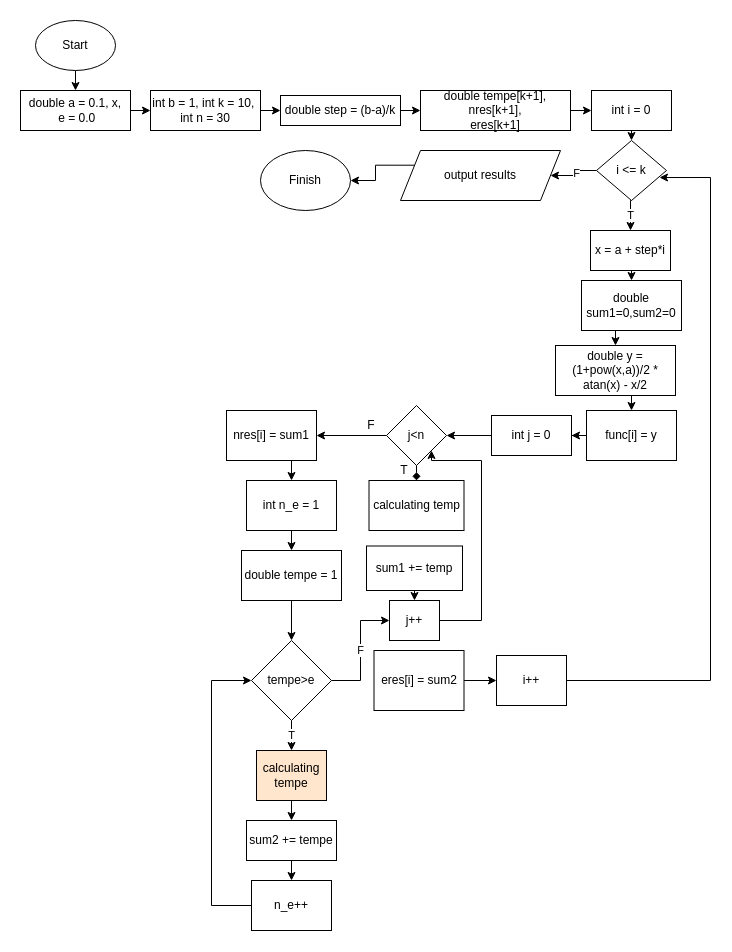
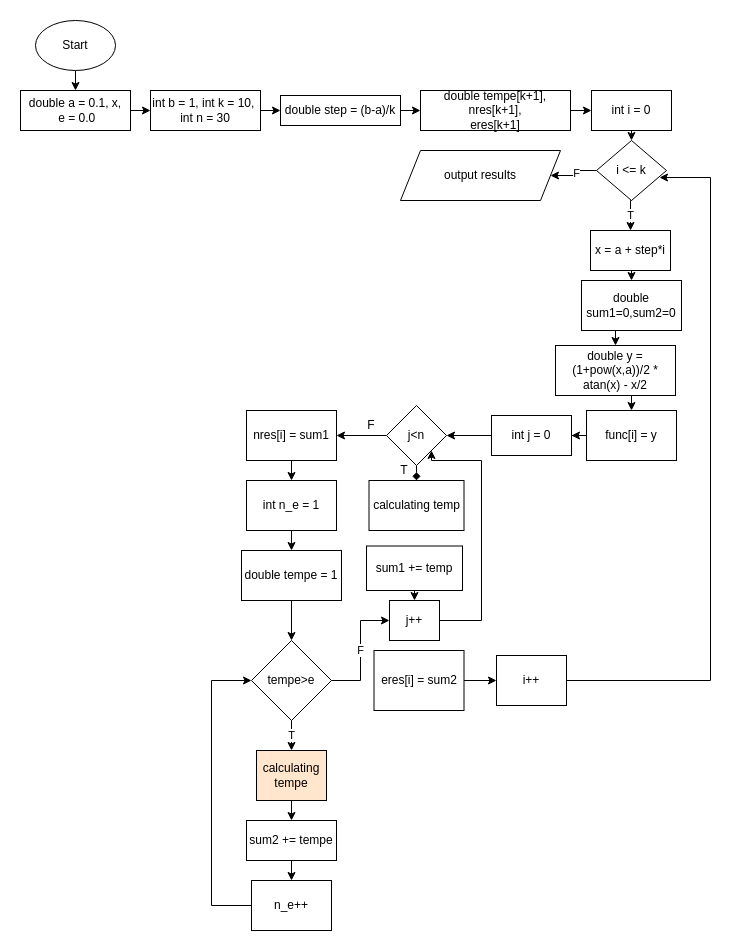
- <mxCell id="55" style="edgeStyle=orthogonalEdgeStyle;rounded=0;orthogonalLoop=1;jettySize=auto;html=1;exitX=0;exitY=0.25;exitDx=0;exitDy=0;" edge="1" parent="1" source="56" target="57"><mxGeometry relative="1" as="geometry" /></mxCell>
- <mxCell id="57" value="Finish" style="ellipse;whiteSpace=wrap;html=1;" vertex="1" parent="1"><mxGeometry x="260" y="150" width="90" height="60" as="geometry" /></mxCell>
- <mxCell id="37" value="nres[i] = sum1" style="rounded=0;whiteSpace=wrap;html=1;" vertex="1" parent="1"><mxGeometry x="226" y="410" width="90" height="50" as="geometry" /></mxCell>
+ <mxCell id="37" value="nres[i] = sum1" style="rounded=0;whiteSpace=wrap;html=1;" vertex="1" parent="1"><mxGeometry x="246" y="410" width="90" height="50" as="geometry" /></mxCell>
